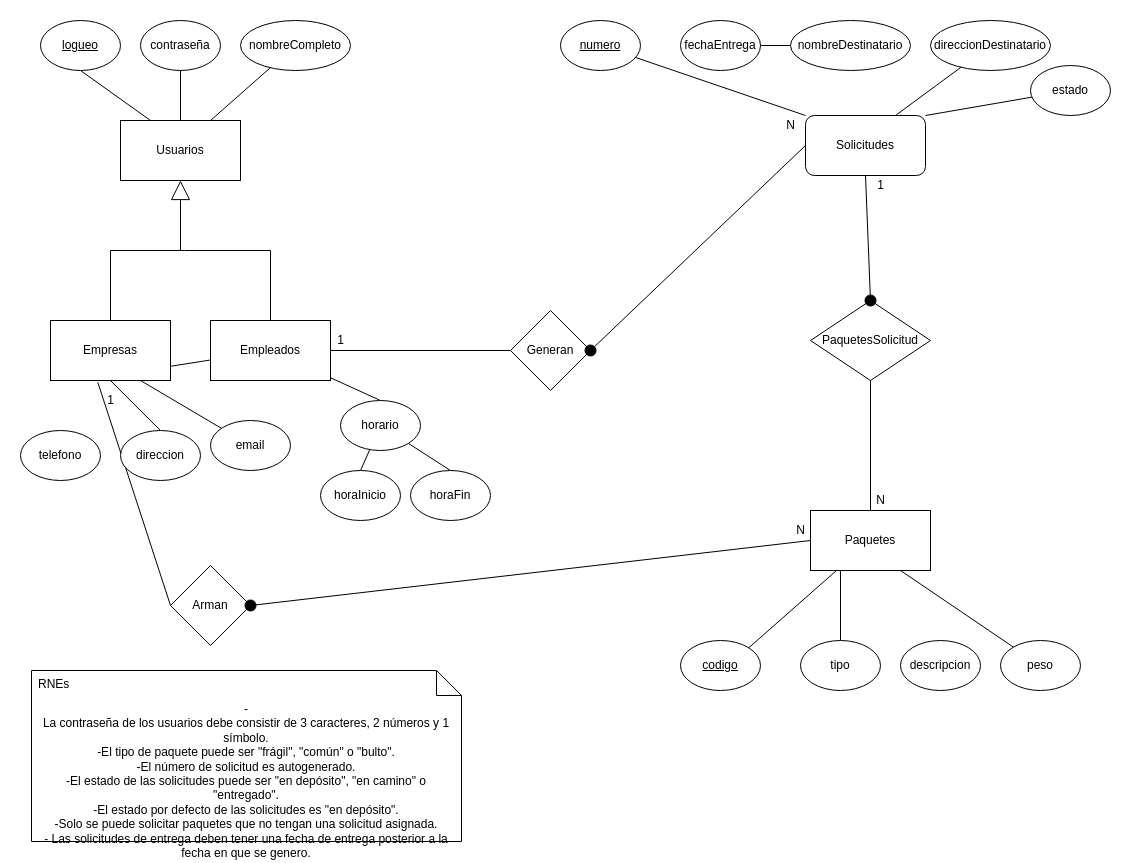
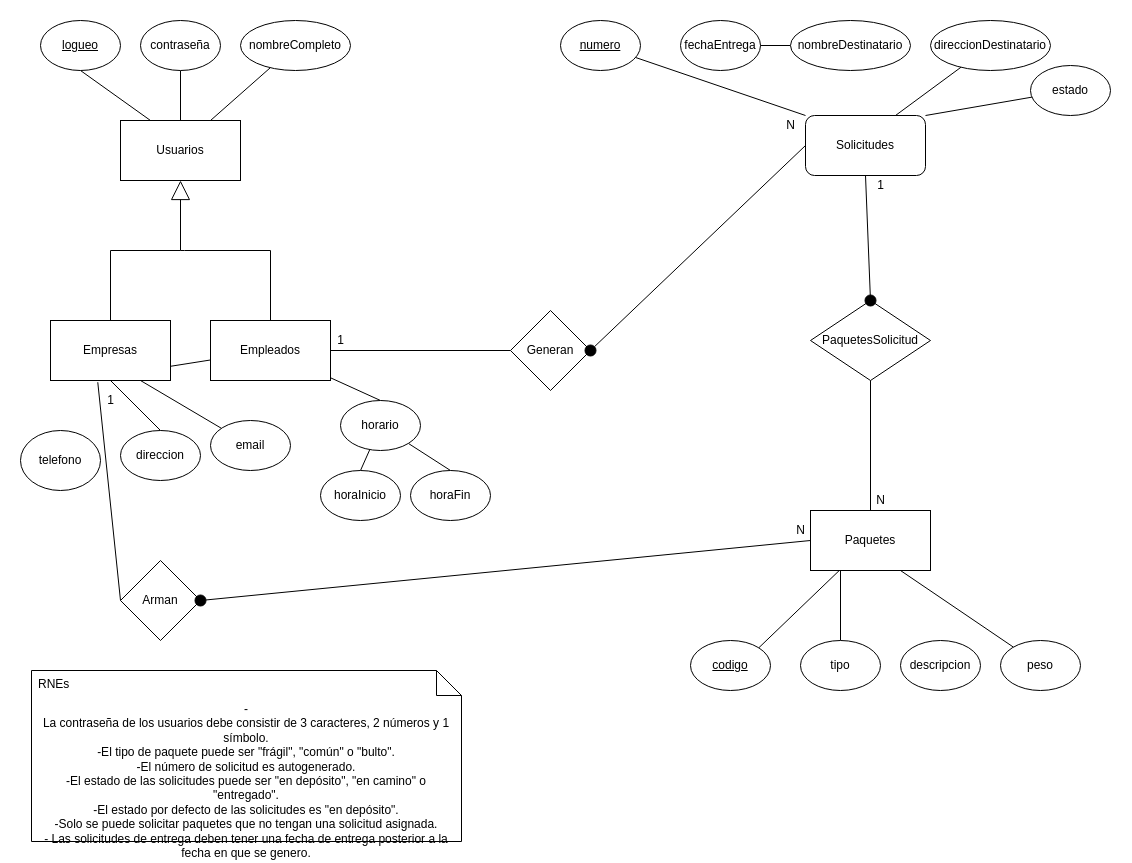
- <mxCell id="23" value="telefono" style="ellipse;whiteSpace=wrap;html=1;" parent="1" vertex="1"><mxGeometry y="430" width="80" height="50" as="geometry" x="20" /></mxCell>
+ <mxCell id="23" value="telefono" style="ellipse;whiteSpace=wrap;html=1;" parent="1" vertex="1"><mxGeometry x="20" y="430" width="80" height="60" as="geometry" /></mxCell>
- <mxCell id="56" value="Arman" style="rhombus;whiteSpace=wrap;html=1;" parent="1" vertex="1"><mxGeometry x="170" y="565" width="80" height="80" as="geometry" /></mxCell>
+ <mxCell id="56" value="Arman" style="rhombus;whiteSpace=wrap;html=1;" parent="1" vertex="1"><mxGeometry x="120" y="560" width="80" height="80" as="geometry" /></mxCell>
- <mxCell id="14" value="&lt;u&gt;codigo&lt;/u&gt;" style="ellipse;whiteSpace=wrap;html=1;" parent="1" vertex="1"><mxGeometry x="680" y="640" width="80" height="50" as="geometry" /></mxCell>
+ <mxCell id="14" value="&lt;u&gt;codigo&lt;/u&gt;" style="ellipse;whiteSpace=wrap;html=1;" parent="1" vertex="1"><mxGeometry x="690" y="640" width="80" height="50" as="geometry" /></mxCell>
